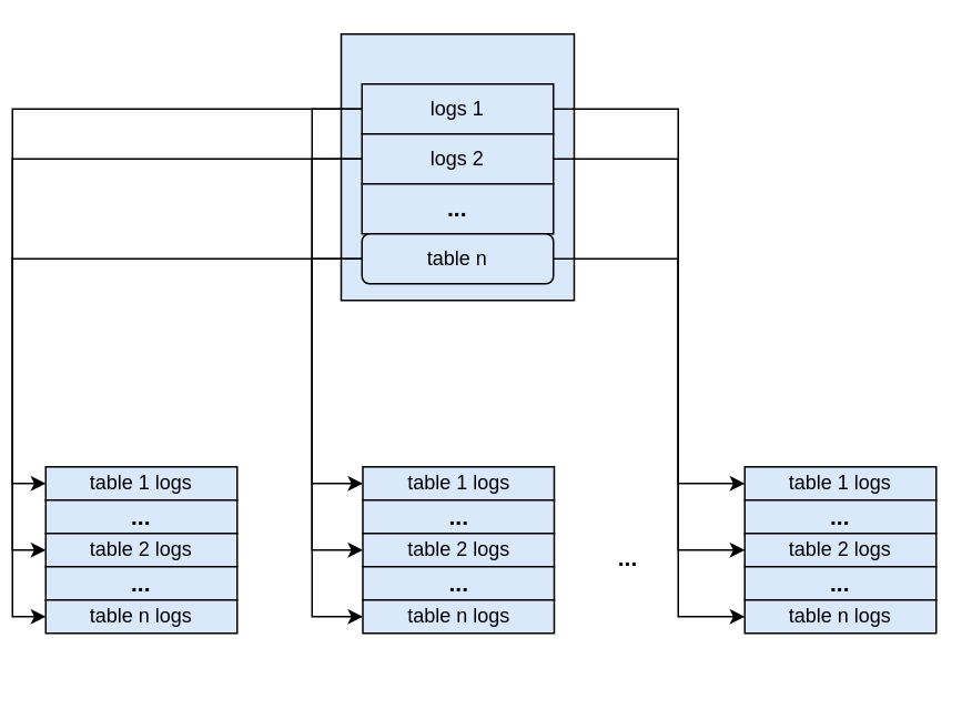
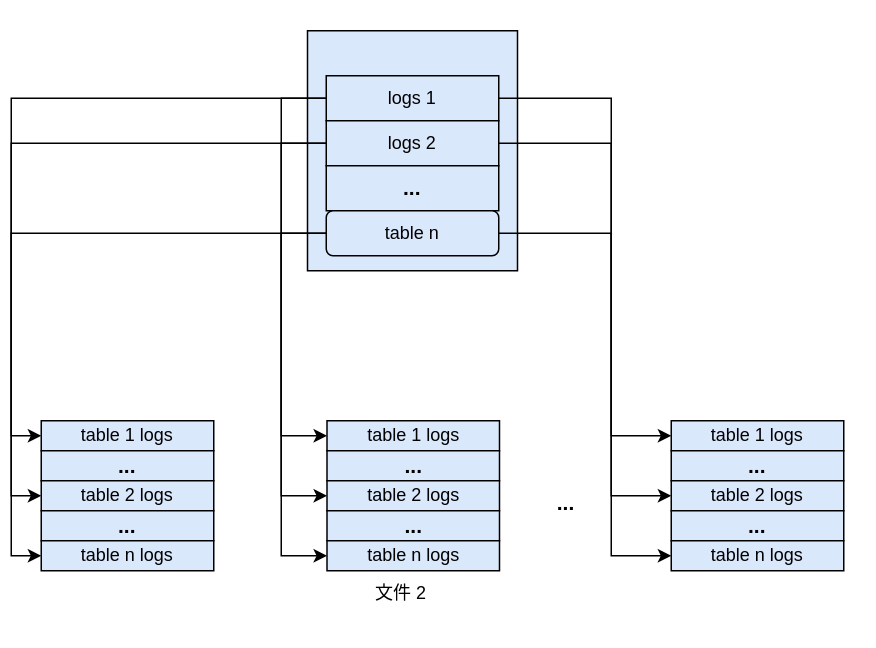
+ <mxCell id="32" value="文件 2" style="text;html=1;strokeColor=none;fillColor=none;align=center;verticalAlign=middle;whiteSpace=wrap;rounded=0;" vertex="1" parent="1"><mxGeometry x="230" y="380" width="60" height="30" as="geometry" /></mxCell>
